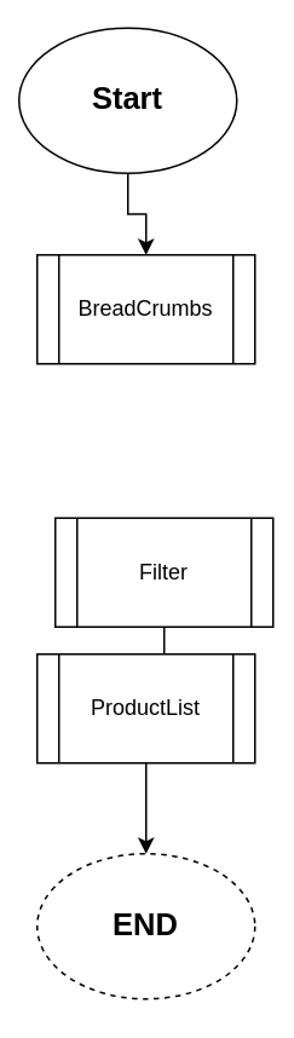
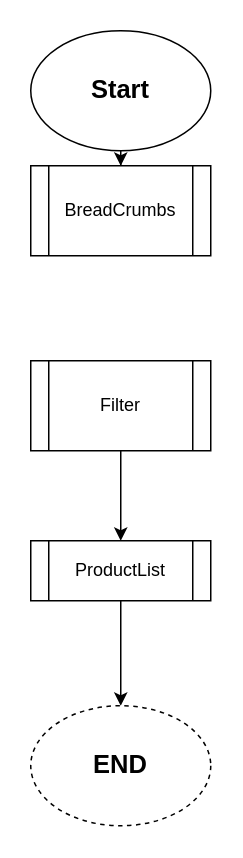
- <mxCell id="3" value="&lt;b&gt;&lt;font style=&quot;font-size: 17px&quot;&gt;Start&lt;/font&gt;&lt;/b&gt;" style="ellipse;whiteSpace=wrap;html=1;" vertex="1" parent="1"><mxGeometry x="10" y="15" width="120" height="80" as="geometry" /></mxCell>
+ <mxCell id="3" value="&lt;b&gt;&lt;font style=&quot;font-size: 17px&quot;&gt;Start&lt;/font&gt;&lt;/b&gt;" style="ellipse;whiteSpace=wrap;html=1;" vertex="1" parent="1"><mxGeometry x="20" y="20" width="120" height="80" as="geometry" /></mxCell>
- <mxCell id="4" value="BreadCrumbs" style="shape=process;whiteSpace=wrap;html=1;backgroundOutline=1;" vertex="1" parent="1"><mxGeometry x="20" y="140" width="120" height="60" as="geometry" /></mxCell>
+ <mxCell id="4" value="BreadCrumbs" style="shape=process;whiteSpace=wrap;html=1;backgroundOutline=1;" vertex="1" parent="1"><mxGeometry x="20" y="110" width="120" height="60" as="geometry" /></mxCell>
- <mxCell id="6" value="Filter" style="shape=process;whiteSpace=wrap;html=1;backgroundOutline=1;" vertex="1" parent="1"><mxGeometry x="30" y="285" width="120" height="60" as="geometry" /></mxCell>
+ <mxCell id="6" value="Filter" style="shape=process;whiteSpace=wrap;html=1;backgroundOutline=1;" vertex="1" parent="1"><mxGeometry x="20" y="240" width="120" height="60" as="geometry" /></mxCell>
- <mxCell id="8" value="ProductList" style="shape=process;whiteSpace=wrap;html=1;backgroundOutline=1;" vertex="1" parent="1"><mxGeometry x="20" y="360" width="120" height="60" as="geometry" /></mxCell>
+ <mxCell id="8" value="ProductList" style="shape=process;whiteSpace=wrap;html=1;backgroundOutline=1;" vertex="1" parent="1"><mxGeometry x="20" y="360" width="120" height="40" as="geometry" /></mxCell>
